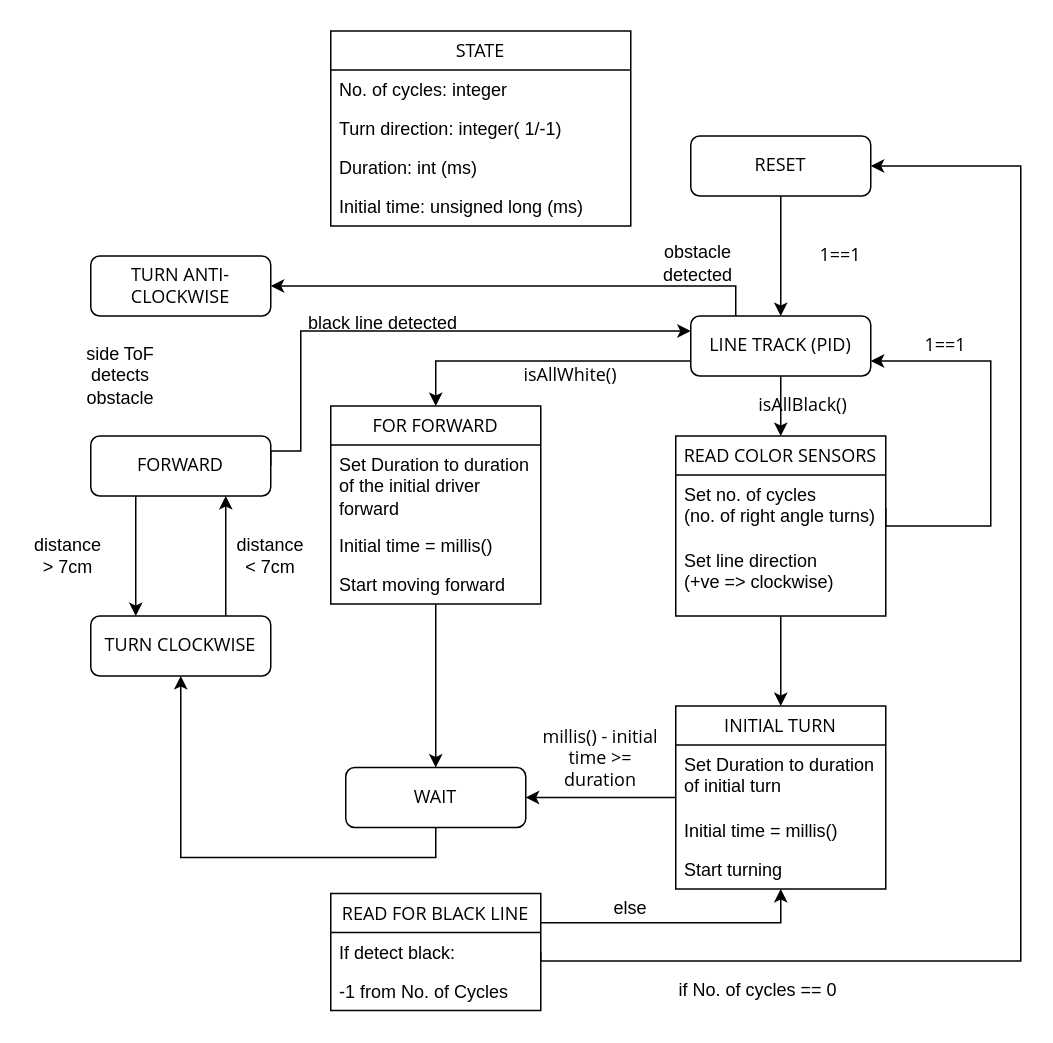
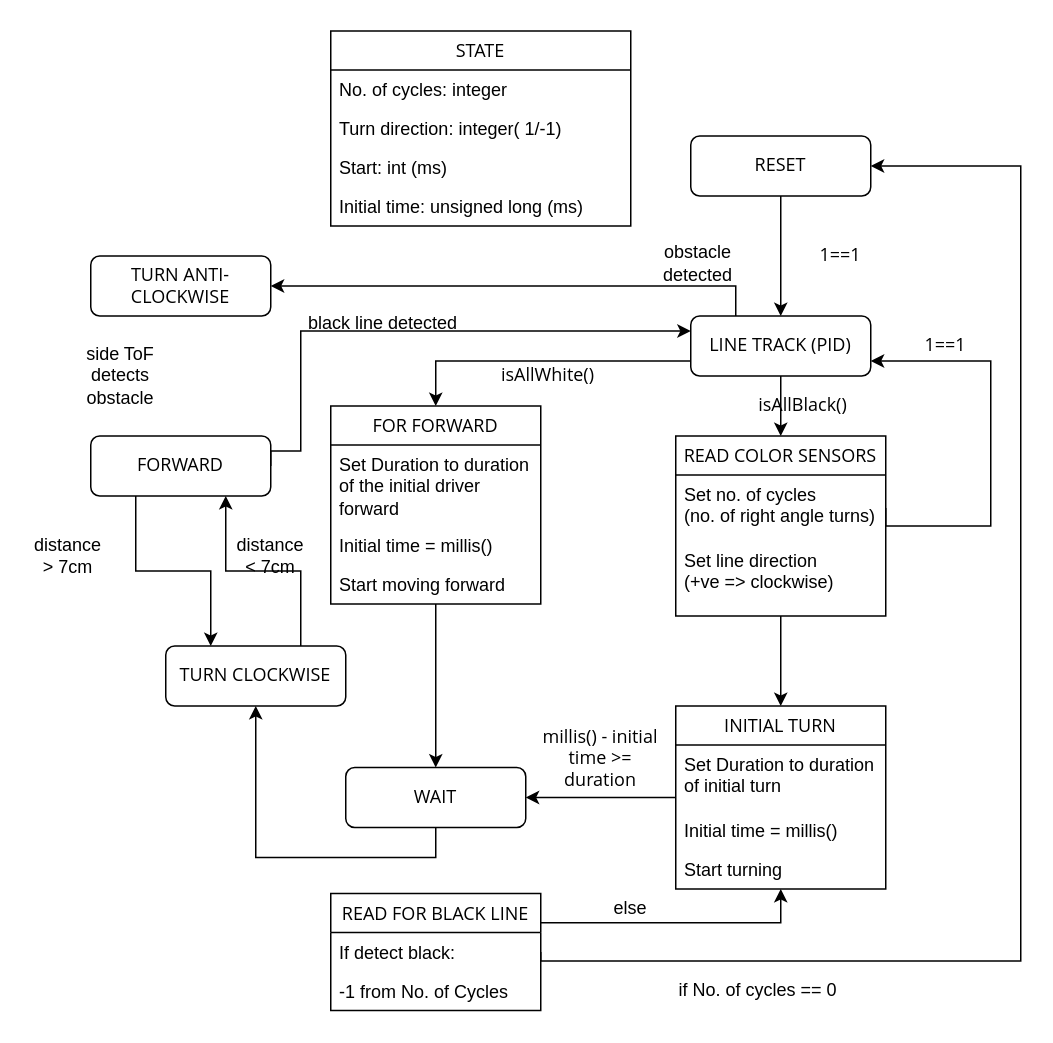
- <mxCell id="16" value="Duration: int (ms)" style="text;strokeColor=none;fillColor=none;align=left;verticalAlign=top;spacingLeft=4;spacingRight=4;overflow=hidden;rotatable=0;points=[[0,0.5],[1,0.5]];portConstraint=eastwest;" parent="13" vertex="1"><mxGeometry y="78" width="200" height="26" as="geometry" /></mxCell>
+ <mxCell id="16" value="Start: int (ms)" style="text;strokeColor=none;fillColor=none;align=left;verticalAlign=top;spacingLeft=4;spacingRight=4;overflow=hidden;rotatable=0;points=[[0,0.5],[1,0.5]];portConstraint=eastwest;" parent="13" vertex="1"><mxGeometry y="78" width="200" height="26" as="geometry" /></mxCell>
- <mxCell id="40" value="isAllWhite()" style="text;html=1;strokeColor=none;fillColor=none;align=center;verticalAlign=middle;whiteSpace=wrap;rounded=0;fontFamily=Open Sans;fontSource=https%3A%2F%2Ffonts.googleapis.com%2Fcss%3Ffamily%3DOpen%2BSans;" parent="1" vertex="1"><mxGeometry x="340" y="240" width="80" height="20" as="geometry" /></mxCell>
+ <mxCell id="40" value="isAllWhite()" style="text;html=1;strokeColor=none;fillColor=none;align=center;verticalAlign=middle;whiteSpace=wrap;rounded=0;fontFamily=Open Sans;fontSource=https%3A%2F%2Ffonts.googleapis.com%2Fcss%3Ffamily%3DOpen%2BSans;" parent="1" vertex="1"><mxGeometry x="325" y="240" width="80" height="20" as="geometry" /></mxCell>
- <mxCell id="49" value="TURN CLOCKWISE" style="rounded=1;whiteSpace=wrap;html=1;fontSize=12;glass=0;strokeWidth=1;shadow=0;fontFamily=Open Sans;fontSource=https%3A%2F%2Ffonts.googleapis.com%2Fcss%3Ffamily%3DOpen%2BSans;" vertex="1" parent="1"><mxGeometry x="60" y="410" width="120" height="40" as="geometry" /></mxCell>
+ <mxCell id="49" value="TURN CLOCKWISE" style="rounded=1;whiteSpace=wrap;html=1;fontSize=12;glass=0;strokeWidth=1;shadow=0;fontFamily=Open Sans;fontSource=https%3A%2F%2Ffonts.googleapis.com%2Fcss%3Ffamily%3DOpen%2BSans;" vertex="1" parent="1"><mxGeometry x="110" y="430" width="120" height="40" as="geometry" /></mxCell>
